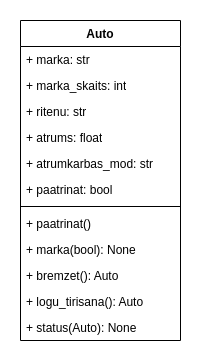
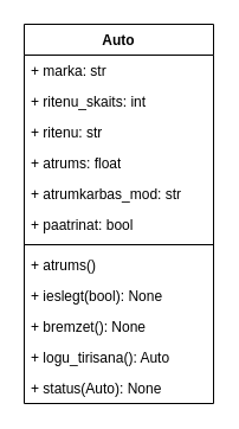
- <mxCell id="4" value="+ marka_skaits: int" style="text;strokeColor=none;fillColor=none;align=left;verticalAlign=top;spacingLeft=4;spacingRight=4;overflow=hidden;rotatable=0;points=[[0,0.5],[1,0.5]];portConstraint=eastwest;whiteSpace=wrap;html=1;" vertex="1" parent="2"><mxGeometry y="52" width="160" height="26" as="geometry" /></mxCell>
+ <mxCell id="4" value="+ ritenu_skaits: int" style="text;strokeColor=none;fillColor=none;align=left;verticalAlign=top;spacingLeft=4;spacingRight=4;overflow=hidden;rotatable=0;points=[[0,0.5],[1,0.5]];portConstraint=eastwest;whiteSpace=wrap;html=1;" vertex="1" parent="2"><mxGeometry y="52" width="160" height="26" as="geometry" /></mxCell>
- <mxCell id="10" value="+ paatrinat()" style="text;strokeColor=none;fillColor=none;align=left;verticalAlign=top;spacingLeft=4;spacingRight=4;overflow=hidden;rotatable=0;points=[[0,0.5],[1,0.5]];portConstraint=eastwest;whiteSpace=wrap;html=1;" vertex="1" parent="2"><mxGeometry y="190" width="160" height="26" as="geometry" /></mxCell>
+ <mxCell id="10" value="+ atrums()" style="text;strokeColor=none;fillColor=none;align=left;verticalAlign=top;spacingLeft=4;spacingRight=4;overflow=hidden;rotatable=0;points=[[0,0.5],[1,0.5]];portConstraint=eastwest;whiteSpace=wrap;html=1;" vertex="1" parent="2"><mxGeometry y="190" width="160" height="26" as="geometry" /></mxCell>
- <mxCell id="11" value="+ marka(bool): None" style="text;strokeColor=none;fillColor=none;align=left;verticalAlign=top;spacingLeft=4;spacingRight=4;overflow=hidden;rotatable=0;points=[[0,0.5],[1,0.5]];portConstraint=eastwest;whiteSpace=wrap;html=1;" vertex="1" parent="2"><mxGeometry y="216" width="160" height="26" as="geometry" /></mxCell>
+ <mxCell id="11" value="+ ieslegt(bool): None" style="text;strokeColor=none;fillColor=none;align=left;verticalAlign=top;spacingLeft=4;spacingRight=4;overflow=hidden;rotatable=0;points=[[0,0.5],[1,0.5]];portConstraint=eastwest;whiteSpace=wrap;html=1;" vertex="1" parent="2"><mxGeometry y="216" width="160" height="26" as="geometry" /></mxCell>
- <mxCell id="12" value="+ bremzet(): Auto" style="text;strokeColor=none;fillColor=none;align=left;verticalAlign=top;spacingLeft=4;spacingRight=4;overflow=hidden;rotatable=0;points=[[0,0.5],[1,0.5]];portConstraint=eastwest;whiteSpace=wrap;html=1;" vertex="1" parent="2"><mxGeometry y="242" width="160" height="26" as="geometry" /></mxCell>
+ <mxCell id="12" value="+ bremzet(): None" style="text;strokeColor=none;fillColor=none;align=left;verticalAlign=top;spacingLeft=4;spacingRight=4;overflow=hidden;rotatable=0;points=[[0,0.5],[1,0.5]];portConstraint=eastwest;whiteSpace=wrap;html=1;" vertex="1" parent="2"><mxGeometry y="242" width="160" height="26" as="geometry" /></mxCell>
